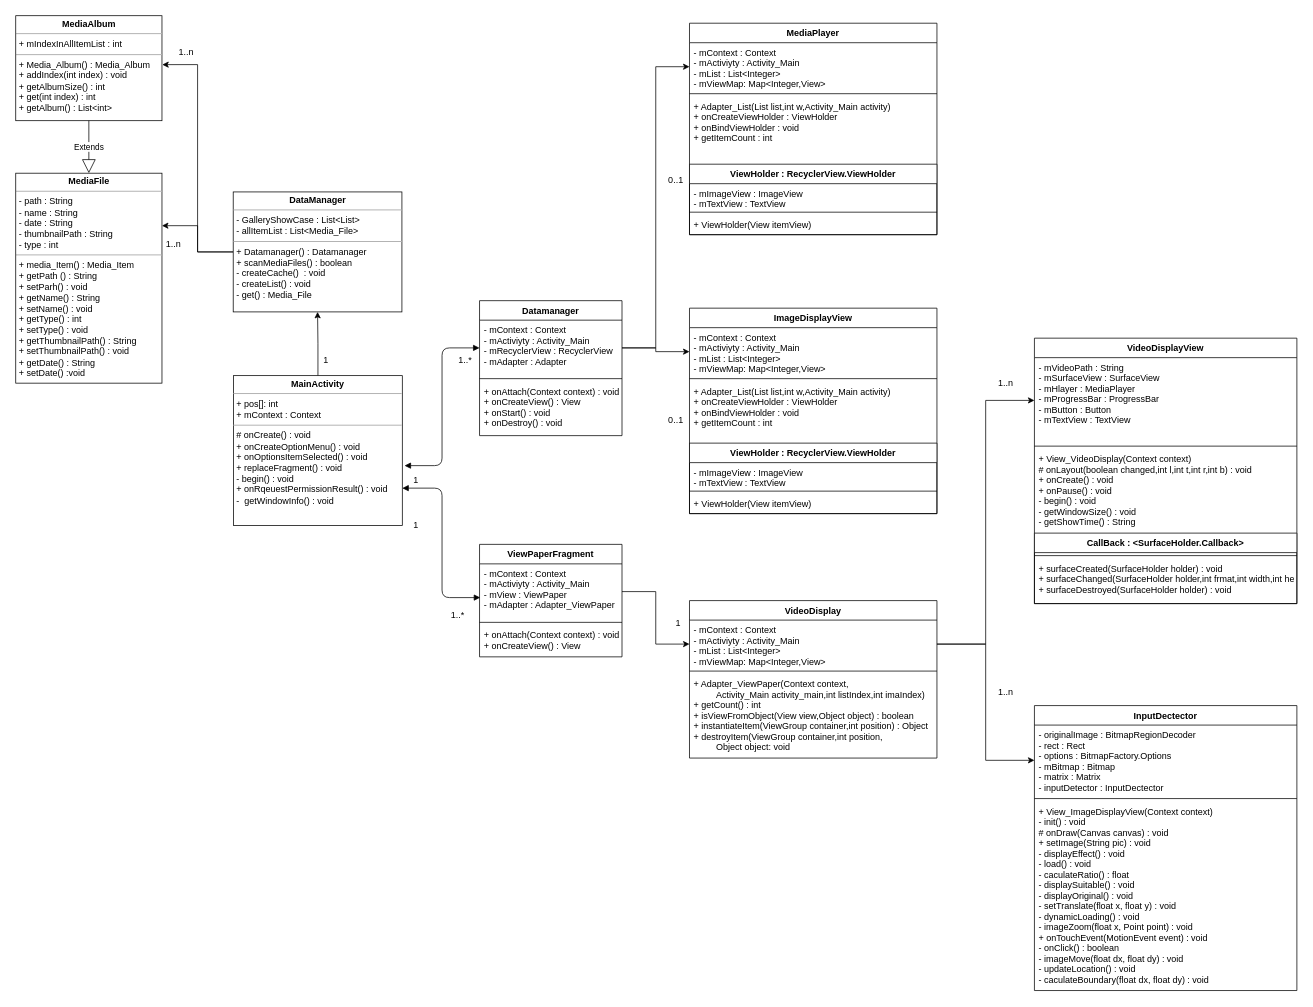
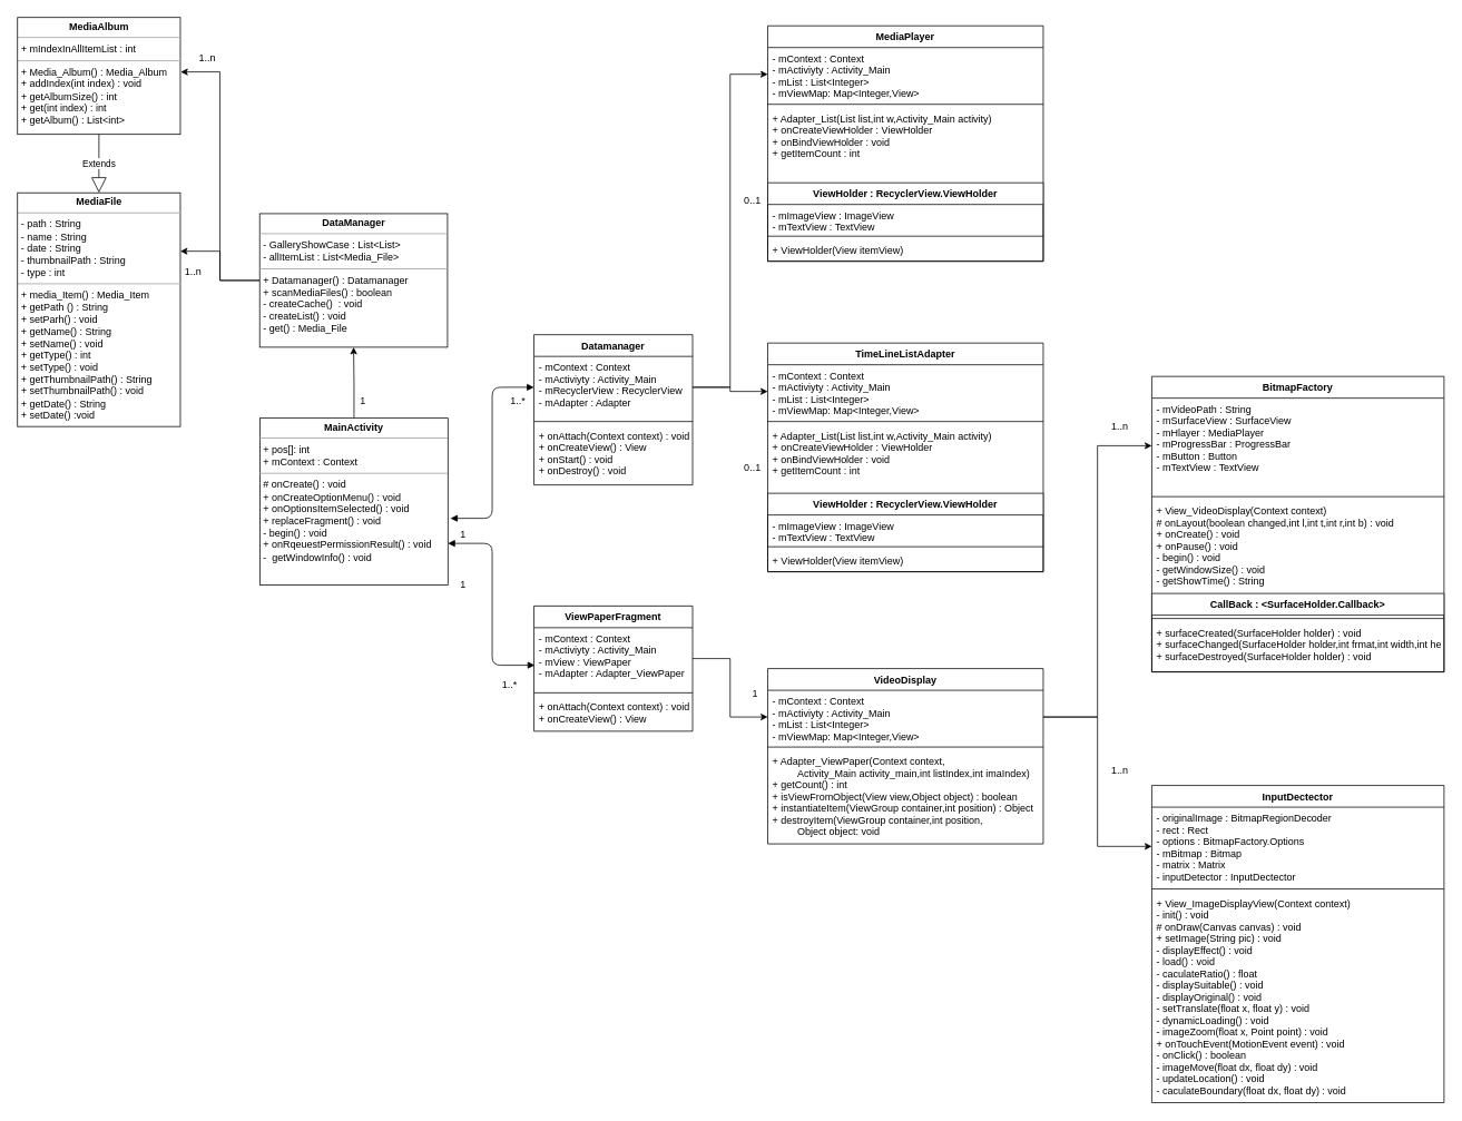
- <mxCell id="59" value="ImageDisplayView" style="swimlane;fontStyle=1;align=center;verticalAlign=top;childLayout=stackLayout;horizontal=1;startSize=26;horizontalStack=0;resizeParent=1;resizeParentMax=0;resizeLast=0;collapsible=1;marginBottom=0;gradientColor=none;swimlaneFillColor=none;fillColor=#FFFFFF;" parent="1" vertex="1"><mxGeometry x="919" y="410" width="330" height="274" as="geometry"><mxRectangle x="670" y="-180" width="140" height="26" as="alternateBounds" /></mxGeometry></mxCell>
+ <mxCell id="59" value="TimeLineListAdapter" style="swimlane;fontStyle=1;align=center;verticalAlign=top;childLayout=stackLayout;horizontal=1;startSize=26;horizontalStack=0;resizeParent=1;resizeParentMax=0;resizeLast=0;collapsible=1;marginBottom=0;gradientColor=none;swimlaneFillColor=none;fillColor=#FFFFFF;" parent="1" vertex="1"><mxGeometry x="919" y="410" width="330" height="274" as="geometry"><mxRectangle x="670" y="-180" width="140" height="26" as="alternateBounds" /></mxGeometry></mxCell>
- <mxCell id="10" value="VideoDisplayView" style="swimlane;fontStyle=1;align=center;verticalAlign=top;childLayout=stackLayout;horizontal=1;startSize=26;horizontalStack=0;resizeParent=1;resizeParentMax=0;resizeLast=0;collapsible=1;marginBottom=0;gradientColor=none;swimlaneFillColor=none;fillColor=#FFFFFF;" parent="1" vertex="1"><mxGeometry x="1379" y="450" width="350" height="354" as="geometry"><mxRectangle x="1100" y="-180" width="130" height="26" as="alternateBounds" /></mxGeometry></mxCell>
+ <mxCell id="10" value="BitmapFactory" style="swimlane;fontStyle=1;align=center;verticalAlign=top;childLayout=stackLayout;horizontal=1;startSize=26;horizontalStack=0;resizeParent=1;resizeParentMax=0;resizeLast=0;collapsible=1;marginBottom=0;gradientColor=none;swimlaneFillColor=none;fillColor=#FFFFFF;" parent="1" vertex="1"><mxGeometry x="1379" y="450" width="350" height="354" as="geometry"><mxRectangle x="1100" y="-180" width="130" height="26" as="alternateBounds" /></mxGeometry></mxCell>
